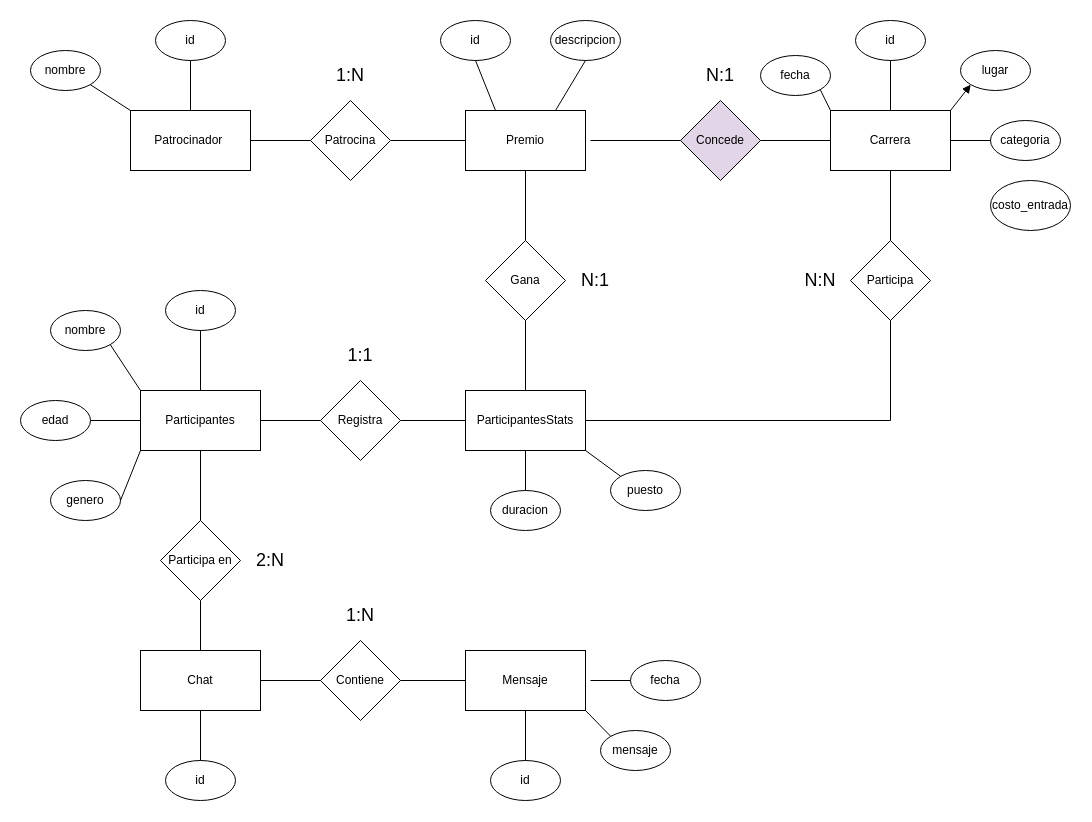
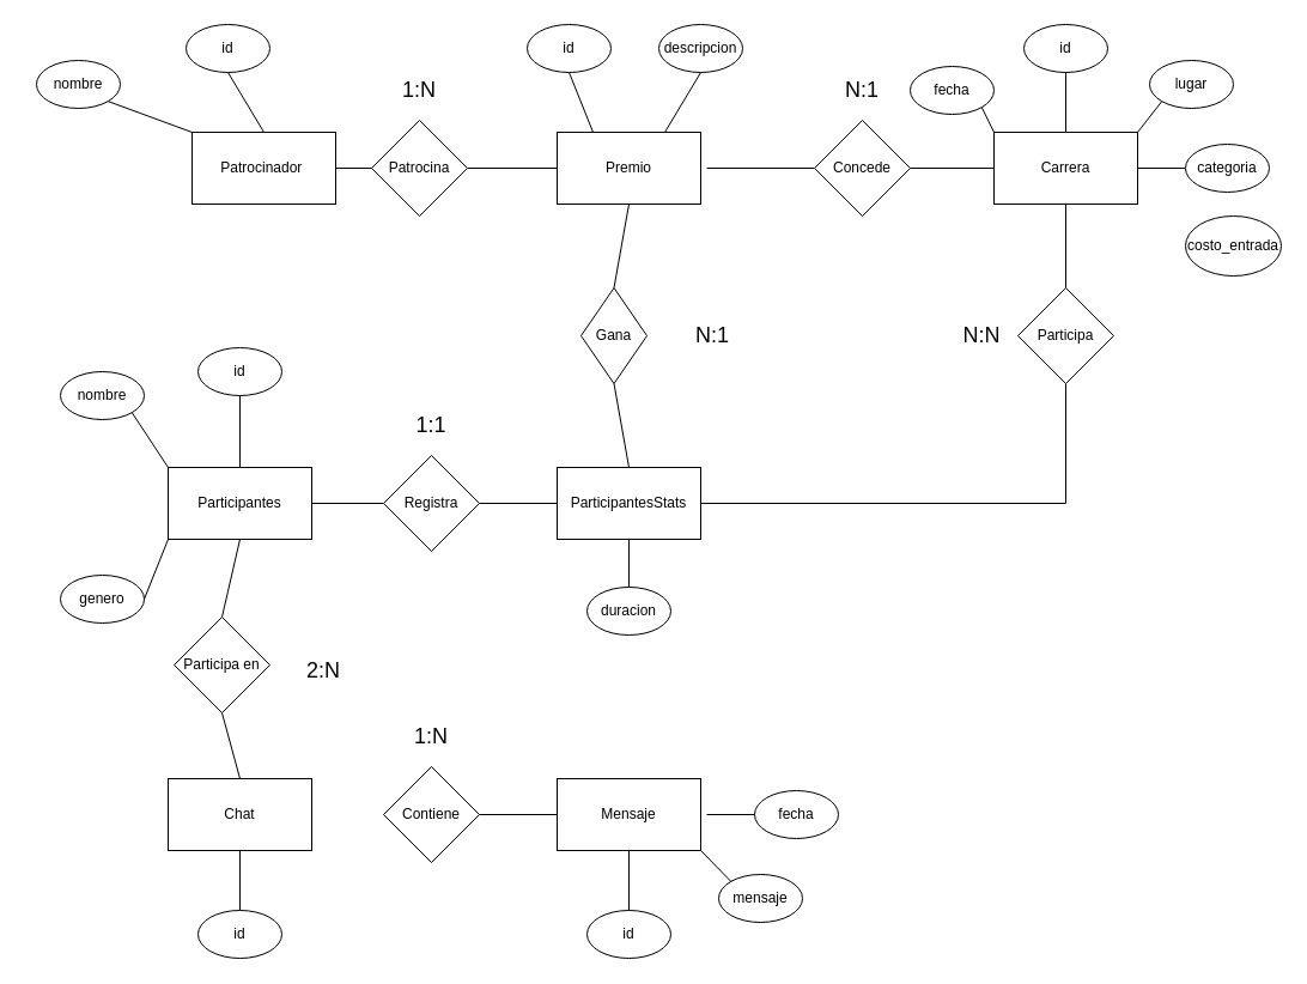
- <mxCell id="44" value="" style="endArrow=block;html=1;rounded=0;entryX=0;entryY=1;entryDx=0;entryDy=0;exitX=1;exitY=0;exitDx=0;exitDy=0;" edge="1" parent="1" source="2" target="46"><mxGeometry width="50" height="50" relative="1" as="geometry"><mxPoint x="750" y="410" as="sourcePoint" /><mxPoint x="800" y="360" as="targetPoint" /></mxGeometry></mxCell>
+ <mxCell id="44" value="" style="endArrow=none;html=1;rounded=0;entryX=0;entryY=1;entryDx=0;entryDy=0;exitX=1;exitY=0;exitDx=0;exitDy=0;" edge="1" parent="1" source="2" target="46"><mxGeometry width="50" height="50" relative="1" as="geometry"><mxPoint x="750" y="410" as="sourcePoint" /><mxPoint x="800" y="360" as="targetPoint" /></mxGeometry></mxCell>
- <mxCell id="3" value="Patrocinador&amp;nbsp;" style="rounded=0;whiteSpace=wrap;html=1;" vertex="1" parent="1"><mxGeometry x="130" y="110" width="120" height="60" as="geometry" /></mxCell>
+ <mxCell id="3" value="Patrocinador&amp;nbsp;" style="rounded=0;whiteSpace=wrap;html=1;" vertex="1" parent="1"><mxGeometry x="160" y="110" width="120" height="60" as="geometry" /></mxCell>
- <mxCell id="10" value="&lt;meta charset=&quot;utf-8&quot;&gt;Concede" style="rhombus;whiteSpace=wrap;html=1;fillColor=#e1d5e7;" vertex="1" parent="1"><mxGeometry x="680" y="100" width="80" height="80" as="geometry" /></mxCell>
+ <mxCell id="10" value="&lt;meta charset=&quot;utf-8&quot;&gt;Concede" style="rhombus;whiteSpace=wrap;html=1;" vertex="1" parent="1"><mxGeometry x="680" y="100" width="80" height="80" as="geometry" /></mxCell>
- <mxCell id="21" value="Gana" style="rhombus;whiteSpace=wrap;html=1;" vertex="1" parent="1"><mxGeometry x="485" y="240" width="80" height="80" as="geometry" /></mxCell>
+ <mxCell id="21" value="Gana" style="rhombus;whiteSpace=wrap;html=1;" vertex="1" parent="1"><mxGeometry x="485" y="240" width="55" height="80" as="geometry" /></mxCell>
- <mxCell id="60" value="edad" style="ellipse;whiteSpace=wrap;html=1;" vertex="1" parent="1"><mxGeometry x="20" y="400" width="70" height="40" as="geometry" /></mxCell>
- <mxCell id="64" value="" style="endArrow=none;html=1;rounded=0;entryX=1;entryY=0.5;entryDx=0;entryDy=0;exitX=0;exitY=0.5;exitDx=0;exitDy=0;" edge="1" parent="1" source="4" target="60"><mxGeometry width="50" height="50" relative="1" as="geometry"><mxPoint x="20" y="310" as="sourcePoint" /><mxPoint x="70" y="260" as="targetPoint" /></mxGeometry></mxCell>
- <mxCell id="57" value="" style="endArrow=none;html=1;rounded=0;entryX=1;entryY=1;entryDx=0;entryDy=0;exitX=0;exitY=0;exitDx=0;exitDy=0;" edge="1" parent="1" source="55" target="5"><mxGeometry width="50" height="50" relative="1" as="geometry"><mxPoint x="750" y="650" as="sourcePoint" /><mxPoint x="800" y="600" as="targetPoint" /></mxGeometry></mxCell>
- <mxCell id="55" value="puesto" style="ellipse;whiteSpace=wrap;html=1;" vertex="1" parent="1"><mxGeometry x="610" y="470" width="70" height="40" as="geometry" /></mxCell>
- <mxCell id="27" value="&lt;meta charset=&quot;utf-8&quot;&gt;Participa en" style="rhombus;whiteSpace=wrap;html=1;" vertex="1" parent="1"><mxGeometry x="160" y="520" width="80" height="80" as="geometry" /></mxCell>
+ <mxCell id="27" value="&lt;meta charset=&quot;utf-8&quot;&gt;Participa en" style="rhombus;whiteSpace=wrap;html=1;" vertex="1" parent="1"><mxGeometry x="145" y="515" width="80" height="80" as="geometry" /></mxCell>
- <mxCell id="26" value="" style="endArrow=none;html=1;rounded=0;entryX=0;entryY=0.5;entryDx=0;entryDy=0;exitX=1;exitY=0.5;exitDx=0;exitDy=0;" edge="1" parent="1" source="7" target="24"><mxGeometry width="50" height="50" relative="1" as="geometry"><mxPoint x="620" y="350" as="sourcePoint" /><mxPoint x="670" y="300" as="targetPoint" /></mxGeometry></mxCell>
